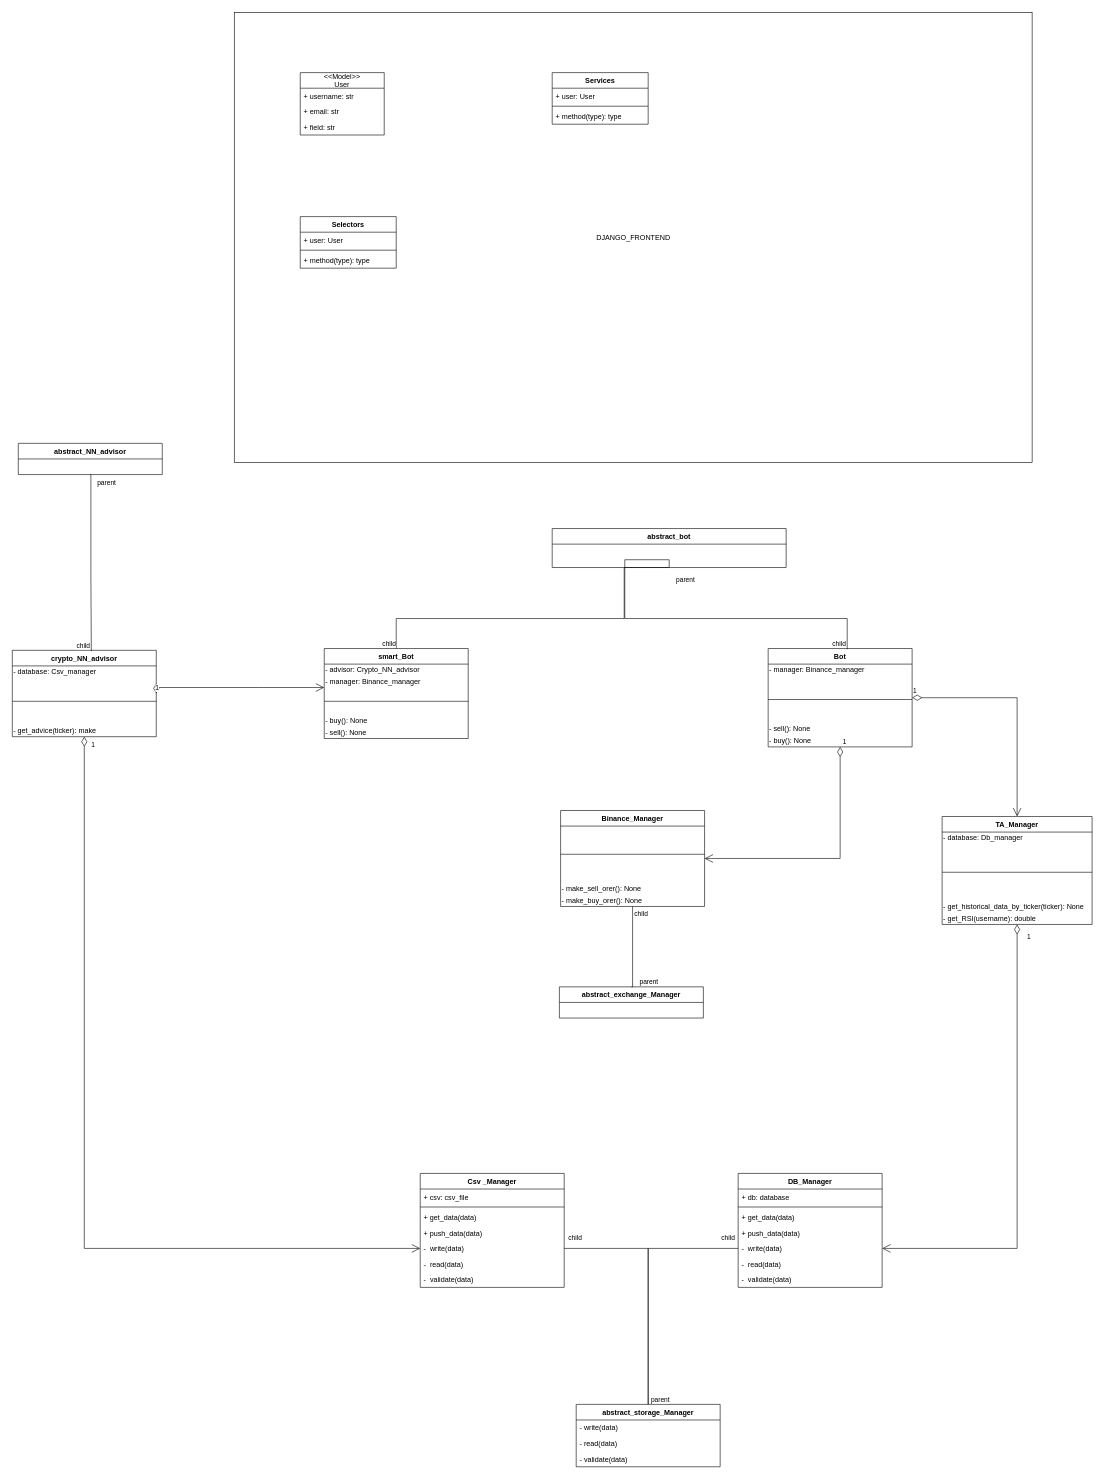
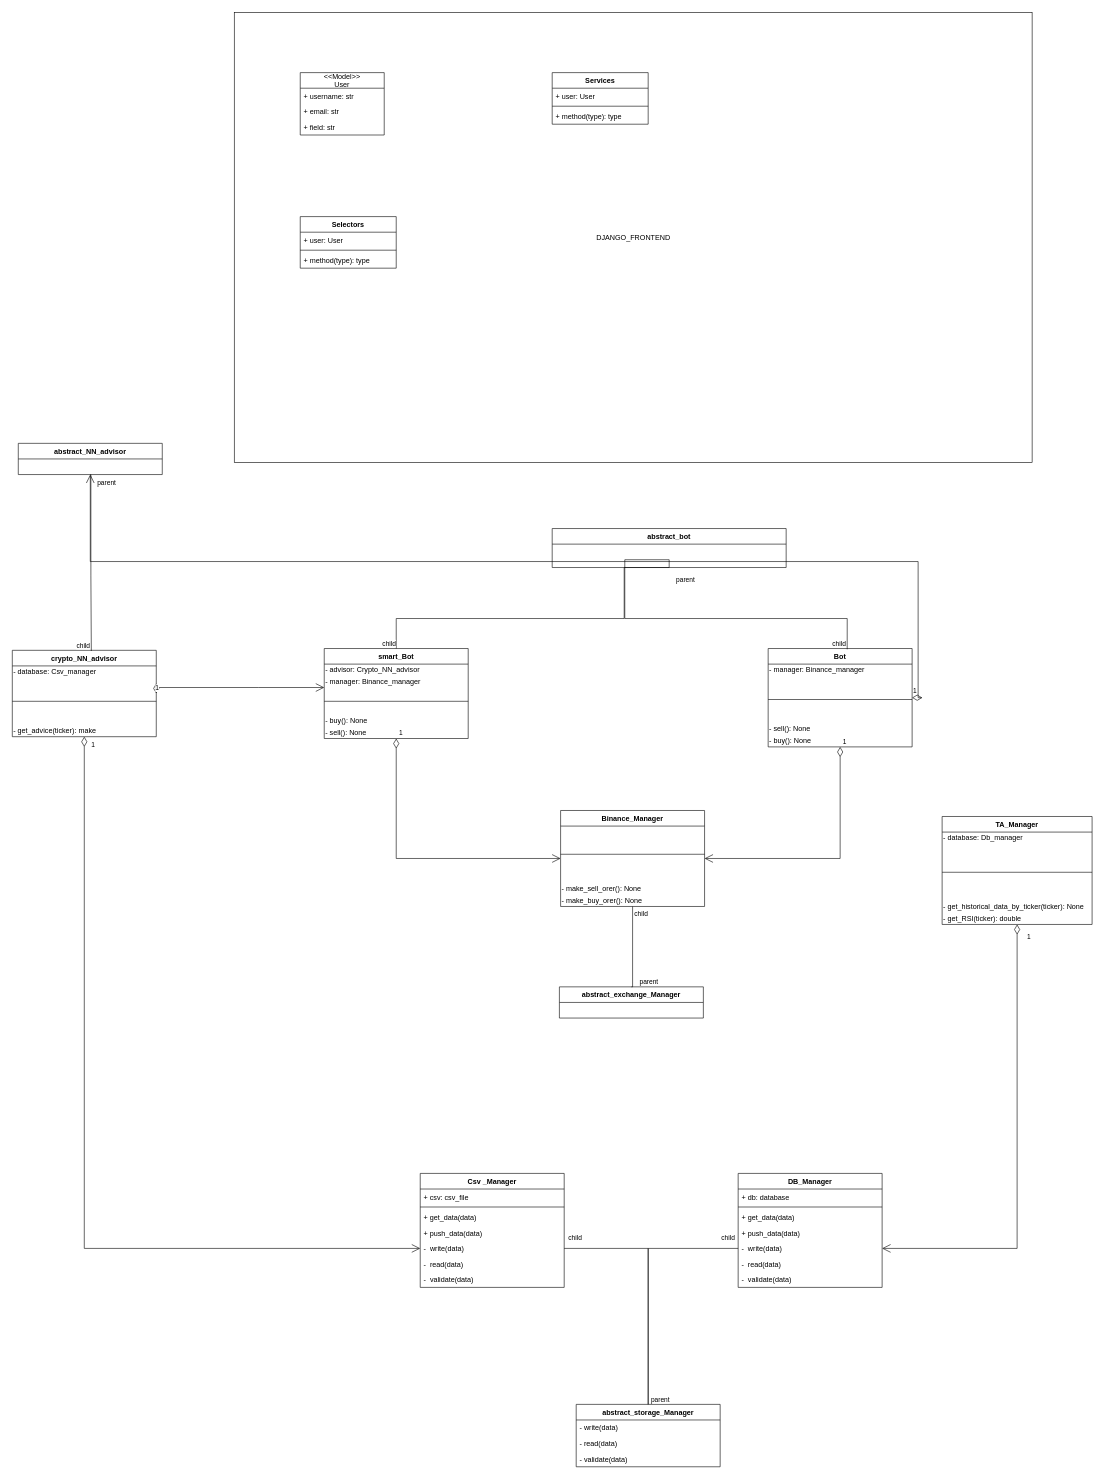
- <mxCell id="70" value="1" style="endArrow=open;html=1;endSize=12;startArrow=diamondThin;startSize=14;startFill=0;edgeStyle=orthogonalEdgeStyle;align=left;verticalAlign=bottom;rounded=0;exitX=1;exitY=0.5;exitDx=0;exitDy=0;entryX=0.5;entryY=0;entryDx=0;entryDy=0;" parent="1" source="42" target="63" edge="1"><mxGeometry x="-1" y="3" relative="1" as="geometry"><mxPoint x="1390" y="1350" as="sourcePoint" /><mxPoint x="1400" y="1440" as="targetPoint" /></mxGeometry></mxCell>
+ <mxCell id="70" value="1" style="endArrow=open;html=1;endSize=12;startArrow=diamondThin;startSize=14;startFill=0;edgeStyle=orthogonalEdgeStyle;align=left;verticalAlign=bottom;rounded=0;exitX=1;exitY=0.5;exitDx=0;exitDy=0;" parent="1" source="42" target="52" edge="1"><mxGeometry x="-1" y="3" relative="1" as="geometry"><mxPoint x="1390" y="1350" as="sourcePoint" /><mxPoint x="1400" y="1440" as="targetPoint" /></mxGeometry></mxCell>
+ <mxCell id="62" value="1" style="endArrow=open;html=1;endSize=12;startArrow=diamondThin;startSize=14;startFill=0;edgeStyle=orthogonalEdgeStyle;align=left;verticalAlign=bottom;rounded=0;exitX=0.5;exitY=1;exitDx=0;exitDy=0;entryX=0;entryY=0.5;entryDx=0;entryDy=0;" parent="1" source="36" target="29" edge="1"><mxGeometry x="-1" y="3" relative="1" as="geometry"><mxPoint x="740" y="1300" as="sourcePoint" /><mxPoint x="720" y="1700" as="targetPoint" /><Array as="points"><mxPoint x="660" y="1430" /></Array></mxGeometry></mxCell>
- <mxCell id="67" value="- get_RSI(username): double" style="text;html=1;align=left;verticalAlign=middle;resizable=0;points=[];autosize=1;strokeColor=none;fillColor=none;" parent="63" vertex="1"><mxGeometry y="160" width="250" height="20" as="geometry" /></mxCell>
+ <mxCell id="67" value="- get_RSI(ticker): double" style="text;html=1;align=left;verticalAlign=middle;resizable=0;points=[];autosize=1;strokeColor=none;fillColor=none;" parent="63" vertex="1"><mxGeometry y="160" width="250" height="20" as="geometry" /></mxCell>
